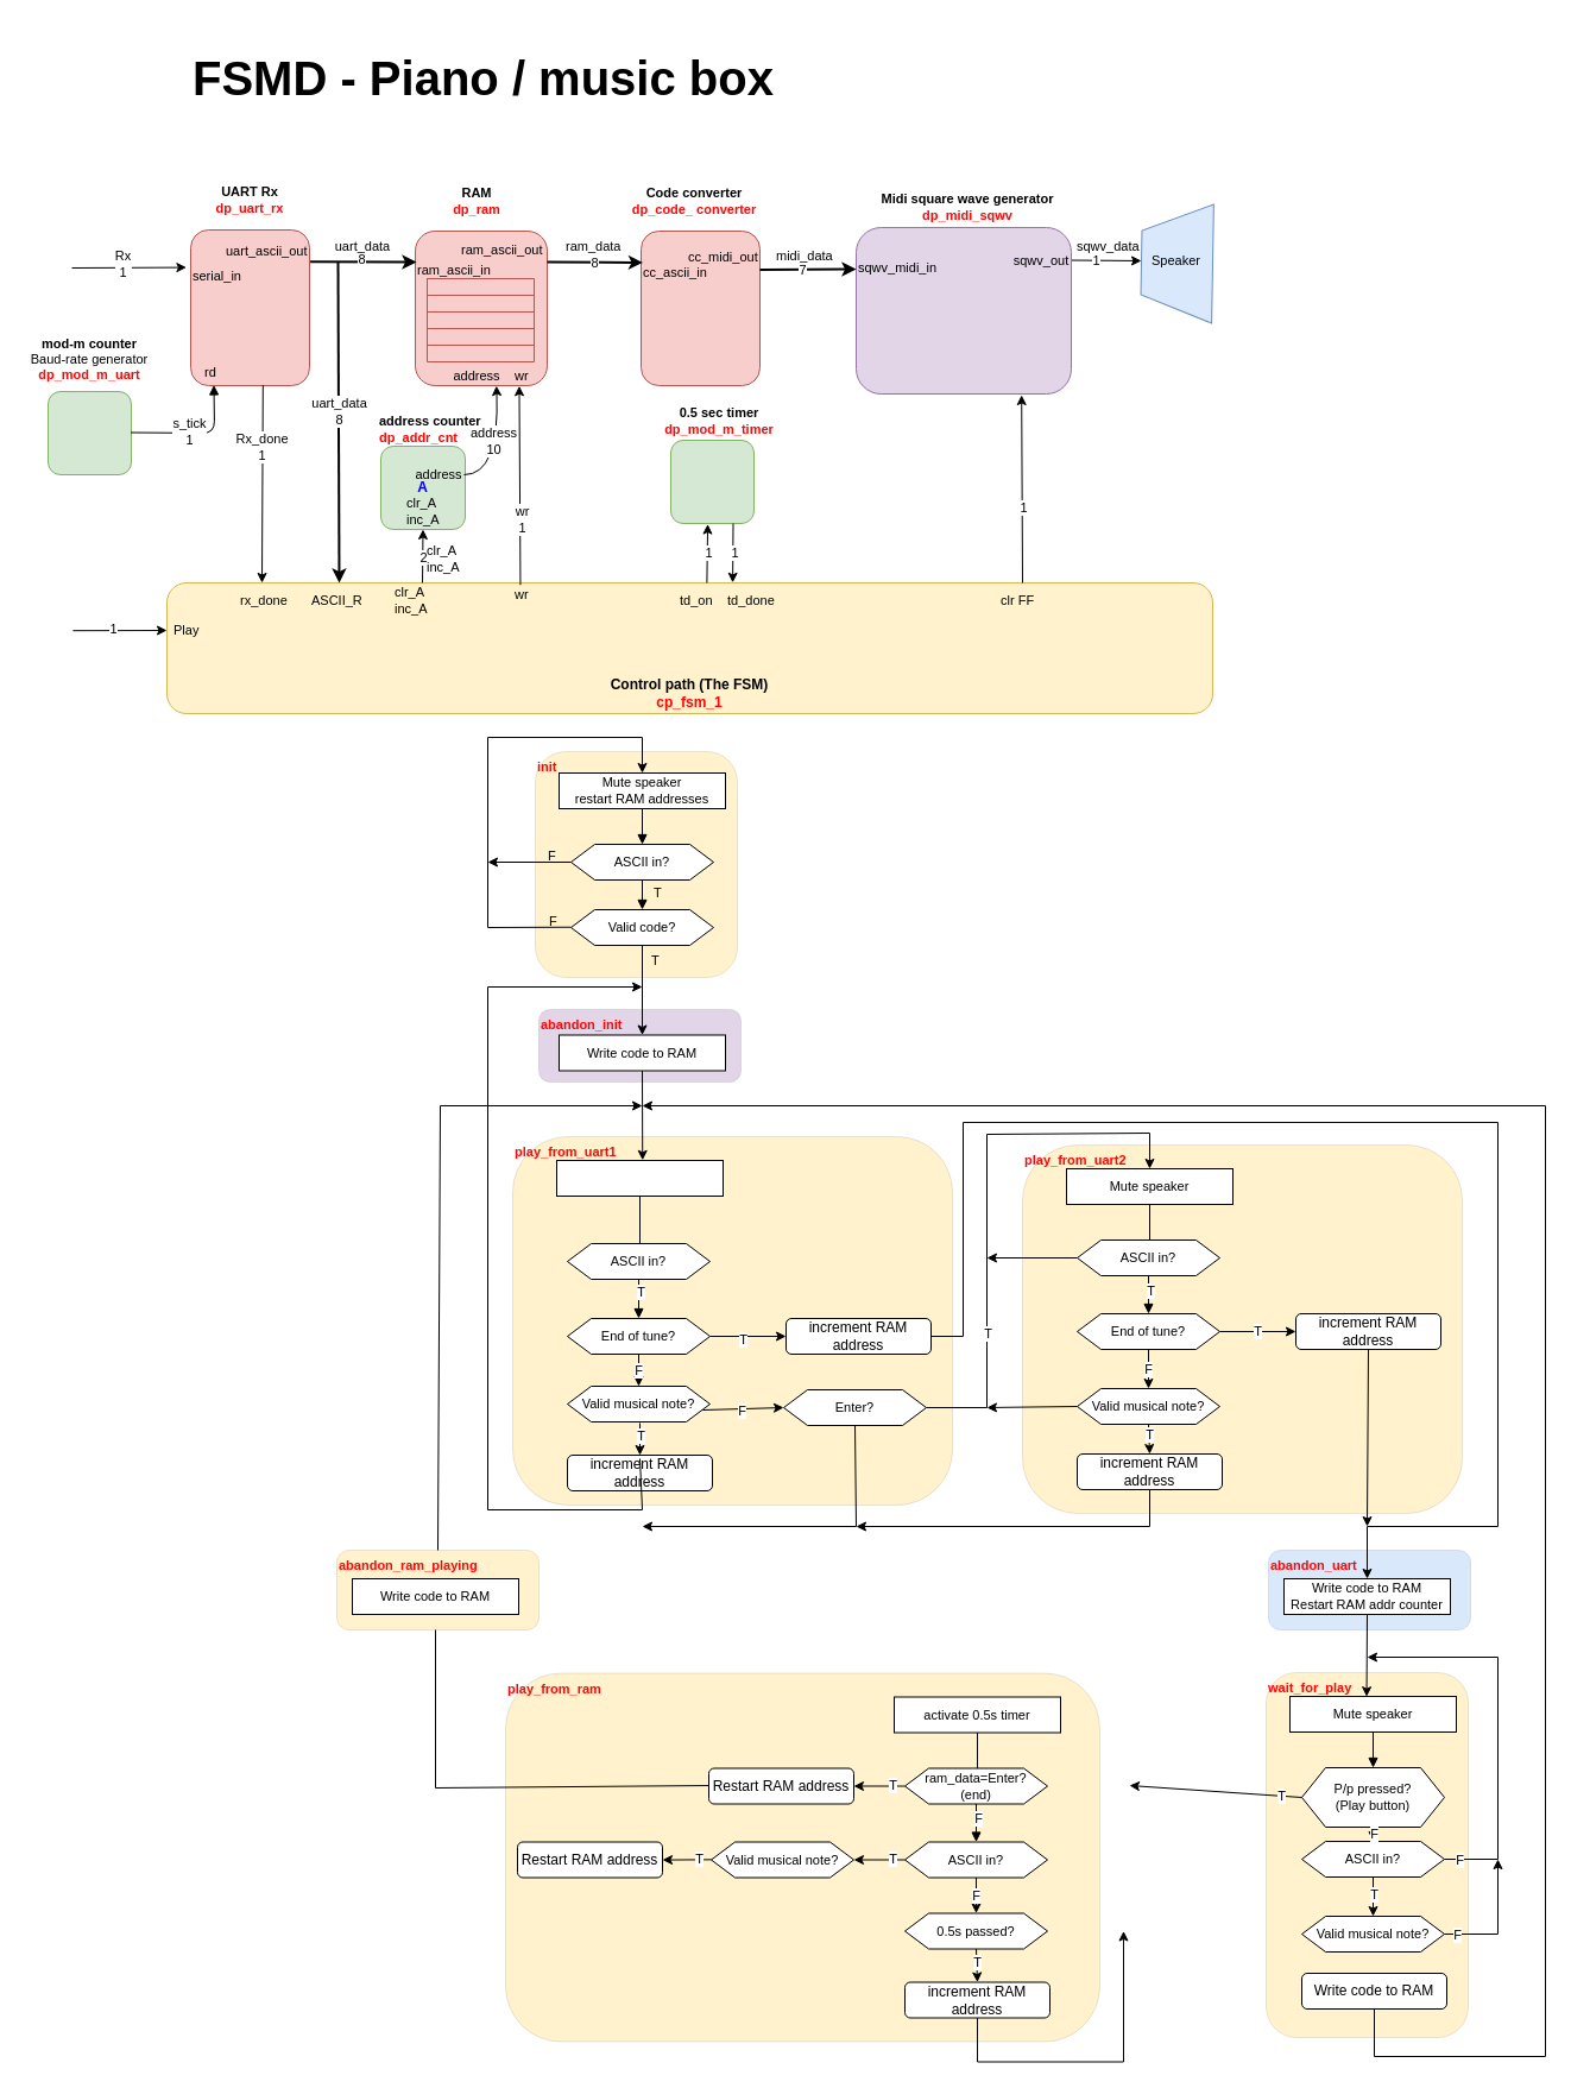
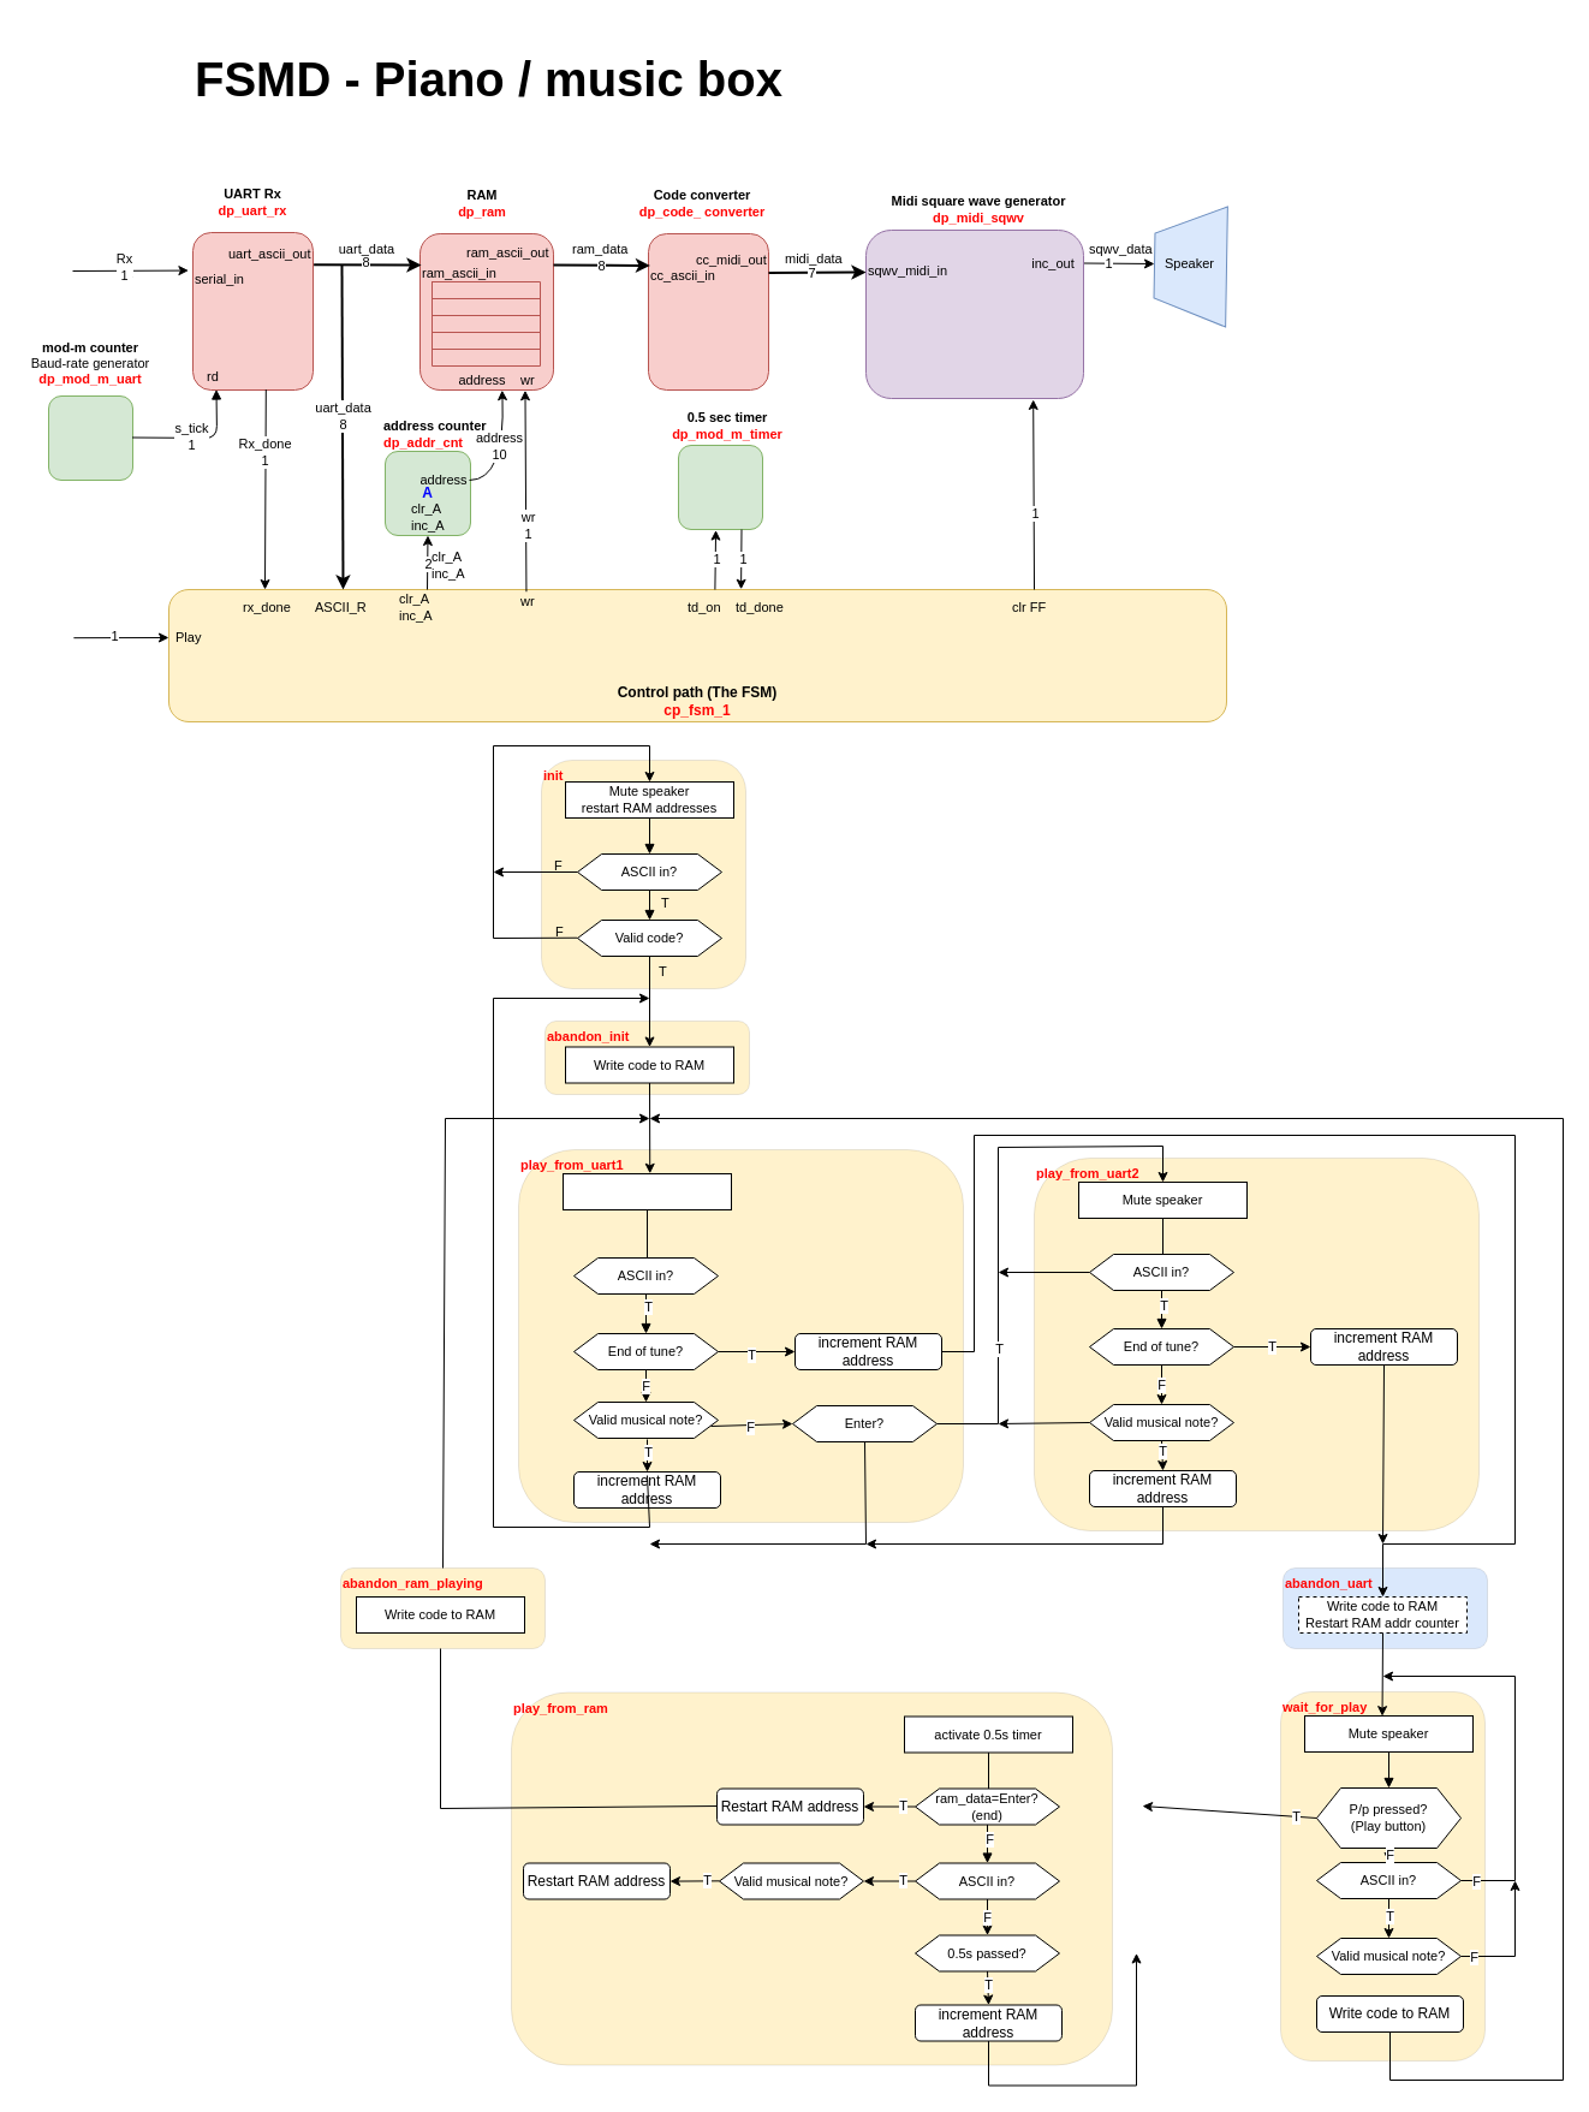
- <mxCell id="189" value="sqwv_out" style="text;html=1;strokeColor=none;fillColor=none;align=center;verticalAlign=middle;whiteSpace=wrap;rounded=0;fontSize=11;fontFamily=Helvetica;fontColor=default;" parent="1" vertex="1"><mxGeometry x="851" y="209" width="50" height="20" as="geometry" /></mxCell>
+ <mxCell id="189" value="inc_out" style="text;html=1;strokeColor=none;fillColor=none;align=center;verticalAlign=middle;whiteSpace=wrap;rounded=0;fontSize=11;fontFamily=Helvetica;fontColor=default;" parent="1" vertex="1"><mxGeometry x="851" y="209" width="50" height="20" as="geometry" /></mxCell>
- <mxCell id="135" value="abandon_init" style="rounded=1;whiteSpace=wrap;html=1;fontFamily=Helvetica;fontSize=11;fontColor=#FF0505;fillColor=#e1d5e7;strokeWidth=0;align=left;verticalAlign=top;fontStyle=1;" parent="1" vertex="1"><mxGeometry x="453" y="849" width="170" height="61" as="geometry" /></mxCell>
+ <mxCell id="135" value="abandon_init" style="rounded=1;whiteSpace=wrap;html=1;fontFamily=Helvetica;fontSize=11;fontColor=#FF0505;fillColor=#FFF2CC;strokeWidth=0;align=left;verticalAlign=top;fontStyle=1" parent="1" vertex="1"><mxGeometry x="453" y="849" width="170" height="61" as="geometry" /></mxCell>
- <mxCell id="133" value="Write code to RAM&lt;br&gt;Restart RAM addr counter" style="rounded=0;whiteSpace=wrap;html=1;fontFamily=Helvetica;fontSize=11;fontColor=default;" parent="1" vertex="1"><mxGeometry x="1080" y="1328" width="140" height="30" as="geometry" /></mxCell>
+ <mxCell id="133" value="Write code to RAM&lt;br&gt;Restart RAM addr counter" style="rounded=0;whiteSpace=wrap;html=1;fontFamily=Helvetica;fontSize=11;fontColor=default;dashed=1;" parent="1" vertex="1"><mxGeometry x="1080" y="1328" width="140" height="30" as="geometry" /></mxCell>
